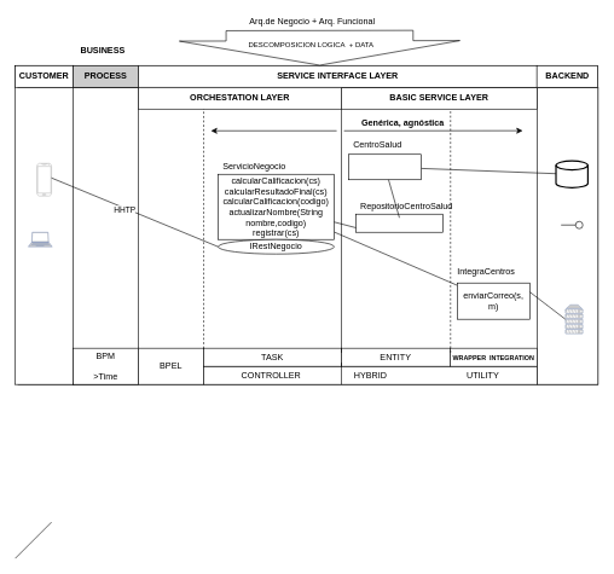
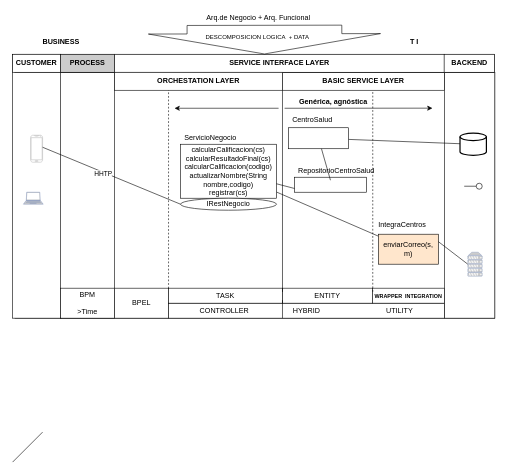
- <mxCell id="19" value="&lt;b&gt;BUSINESS&lt;/b&gt;" style="text;html=1;strokeColor=none;fillColor=none;align=center;verticalAlign=middle;whiteSpace=wrap;rounded=0;" parent="1" vertex="1"><mxGeometry x="96" y="60" width="90" height="20" as="geometry" /></mxCell>
+ <mxCell id="19" value="&lt;b&gt;BUSINESS&lt;/b&gt;" style="text;html=1;strokeColor=none;fillColor=none;align=center;verticalAlign=middle;whiteSpace=wrap;rounded=0;" parent="1" vertex="1"><mxGeometry x="56" y="60" width="90" height="20" as="geometry" /></mxCell>
+ <mxCell id="20" value="&lt;b&gt;T I&lt;/b&gt;" style="text;html=1;strokeColor=none;fillColor=none;align=center;verticalAlign=middle;whiteSpace=wrap;rounded=0;" parent="1" vertex="1"><mxGeometry x="670" y="60" width="40" height="20" as="geometry" /></mxCell>
- <mxCell id="48" value="enviarCorreo(s, m)" style="rounded=0;whiteSpace=wrap;html=1;" parent="1" vertex="1"><mxGeometry x="630" y="390" width="100" height="50" as="geometry" /></mxCell>
+ <mxCell id="48" value="enviarCorreo(s, m)" style="rounded=0;whiteSpace=wrap;html=1;fillColor=#ffe6cc;" parent="1" vertex="1"><mxGeometry x="630" y="390" width="100" height="50" as="geometry" /></mxCell>
